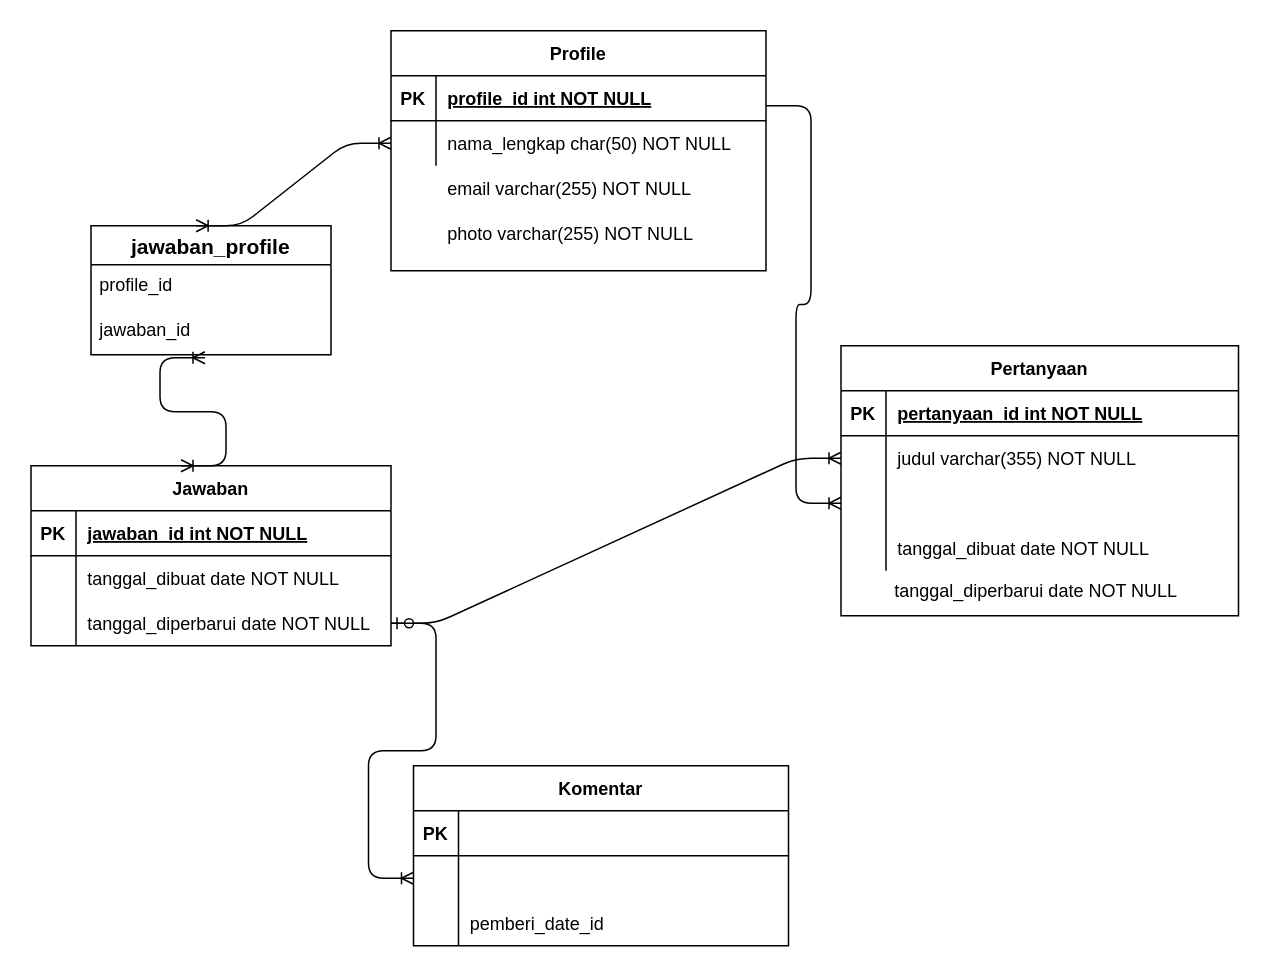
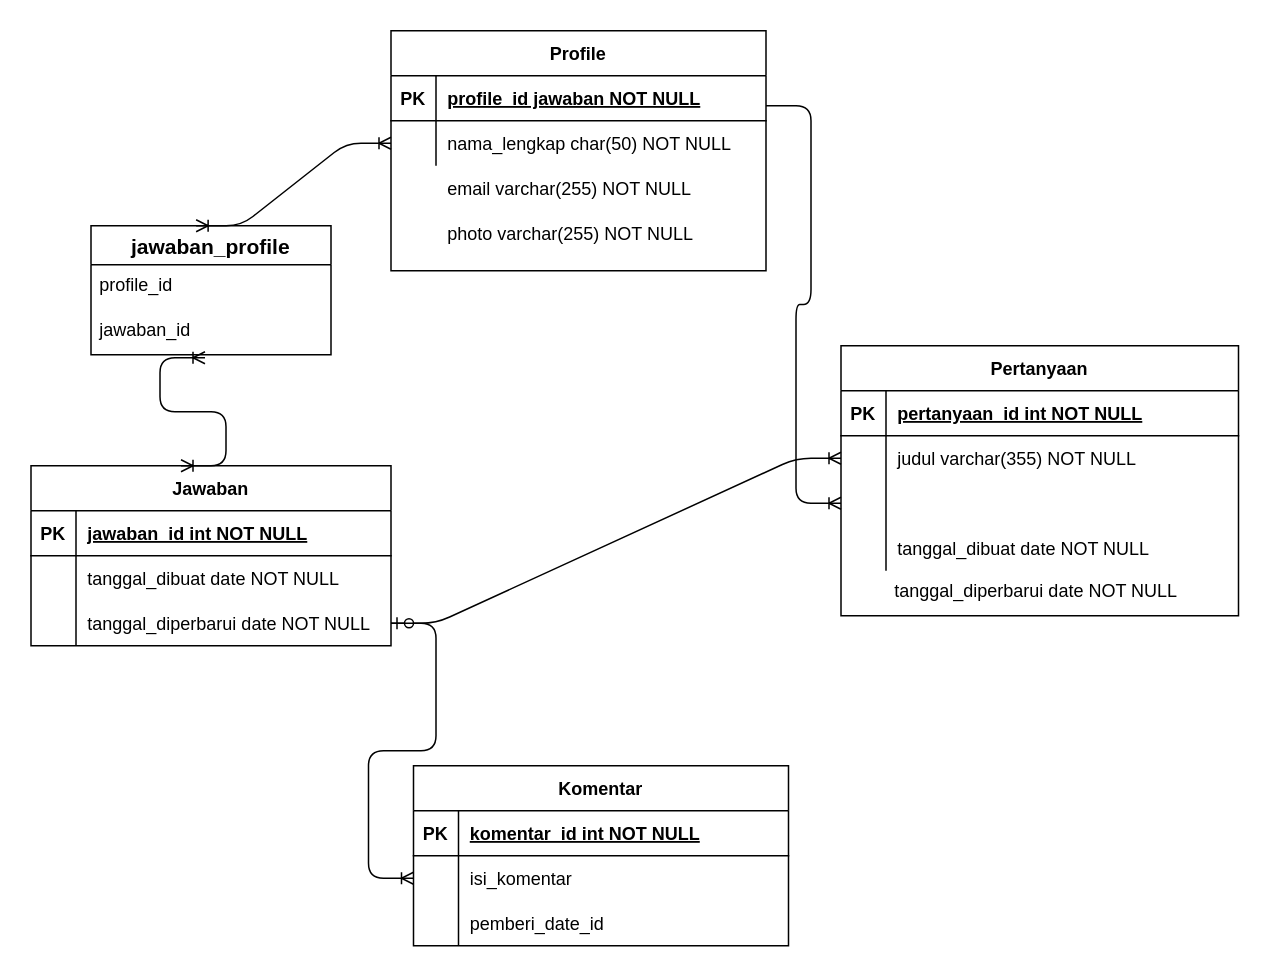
- <mxCell id="7" value="profile_id int NOT NULL " style="shape=partialRectangle;overflow=hidden;connectable=0;fillColor=none;top=0;left=0;bottom=0;right=0;align=left;spacingLeft=6;fontStyle=5;" parent="5" vertex="1"><mxGeometry x="30" width="220" height="30" as="geometry" /></mxCell>
+ <mxCell id="7" value="profile_id jawaban NOT NULL " style="shape=partialRectangle;overflow=hidden;connectable=0;fillColor=none;top=0;left=0;bottom=0;right=0;align=left;spacingLeft=6;fontStyle=5;" parent="5" vertex="1"><mxGeometry x="30" width="220" height="30" as="geometry" /></mxCell>
+ <mxCell id="33" value="komentar_id int NOT NULL" style="shape=partialRectangle;connectable=0;fillColor=none;top=0;left=0;bottom=0;right=0;align=left;spacingLeft=6;fontStyle=5;overflow=hidden;" vertex="1" parent="31"><mxGeometry x="30" width="220" height="30" as="geometry" /></mxCell>
+ <mxCell id="36" value="isi_komentar" style="shape=partialRectangle;connectable=0;fillColor=none;top=0;left=0;bottom=0;right=0;align=left;spacingLeft=6;overflow=hidden;" vertex="1" parent="34"><mxGeometry x="30" width="220" height="30" as="geometry" /></mxCell>
